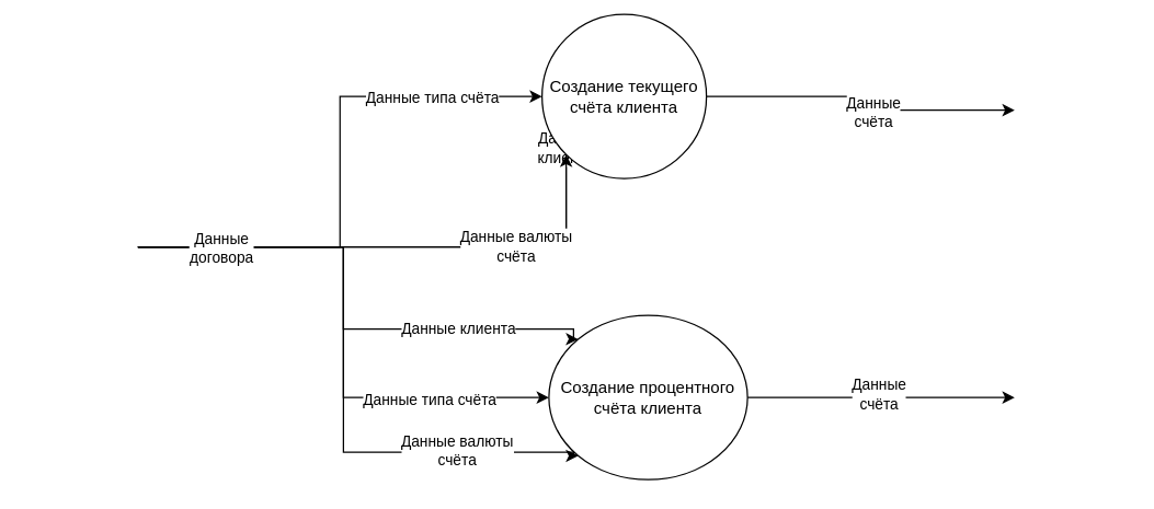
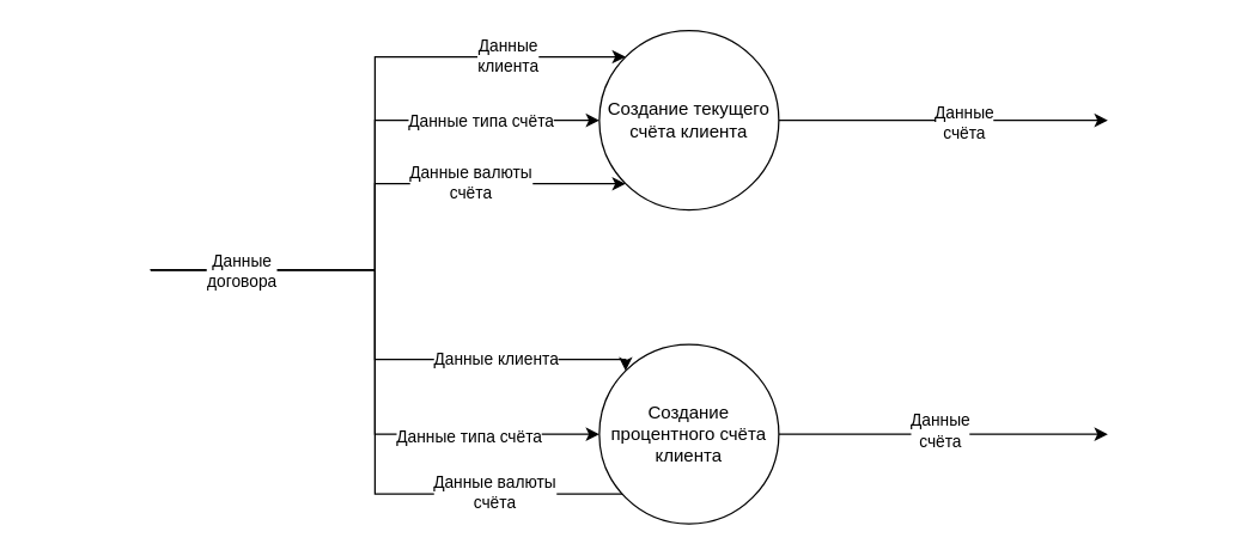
- <mxCell id="18" value="Создание текущего счёта клиента" style="ellipse;whiteSpace=wrap;html=1;aspect=fixed;" vertex="1" parent="1"><mxGeometry x="395" y="10" width="120" height="120" as="geometry" /></mxCell>
+ <mxCell id="18" value="Создание текущего счёта клиента" style="ellipse;whiteSpace=wrap;html=1;aspect=fixed;" vertex="1" parent="1"><mxGeometry x="400" y="20" width="120" height="120" as="geometry" /></mxCell>
- <mxCell id="21" value="Создание процентного счёта клиента" style="ellipse;whiteSpace=wrap;html=1;aspect=fixed;" vertex="1" parent="1"><mxGeometry x="400" y="230" width="145" height="120" as="geometry" /></mxCell>
+ <mxCell id="21" value="Создание процентного счёта клиента" style="ellipse;whiteSpace=wrap;html=1;aspect=fixed;" vertex="1" parent="1"><mxGeometry x="400" y="230" width="120" height="120" as="geometry" /></mxCell>
